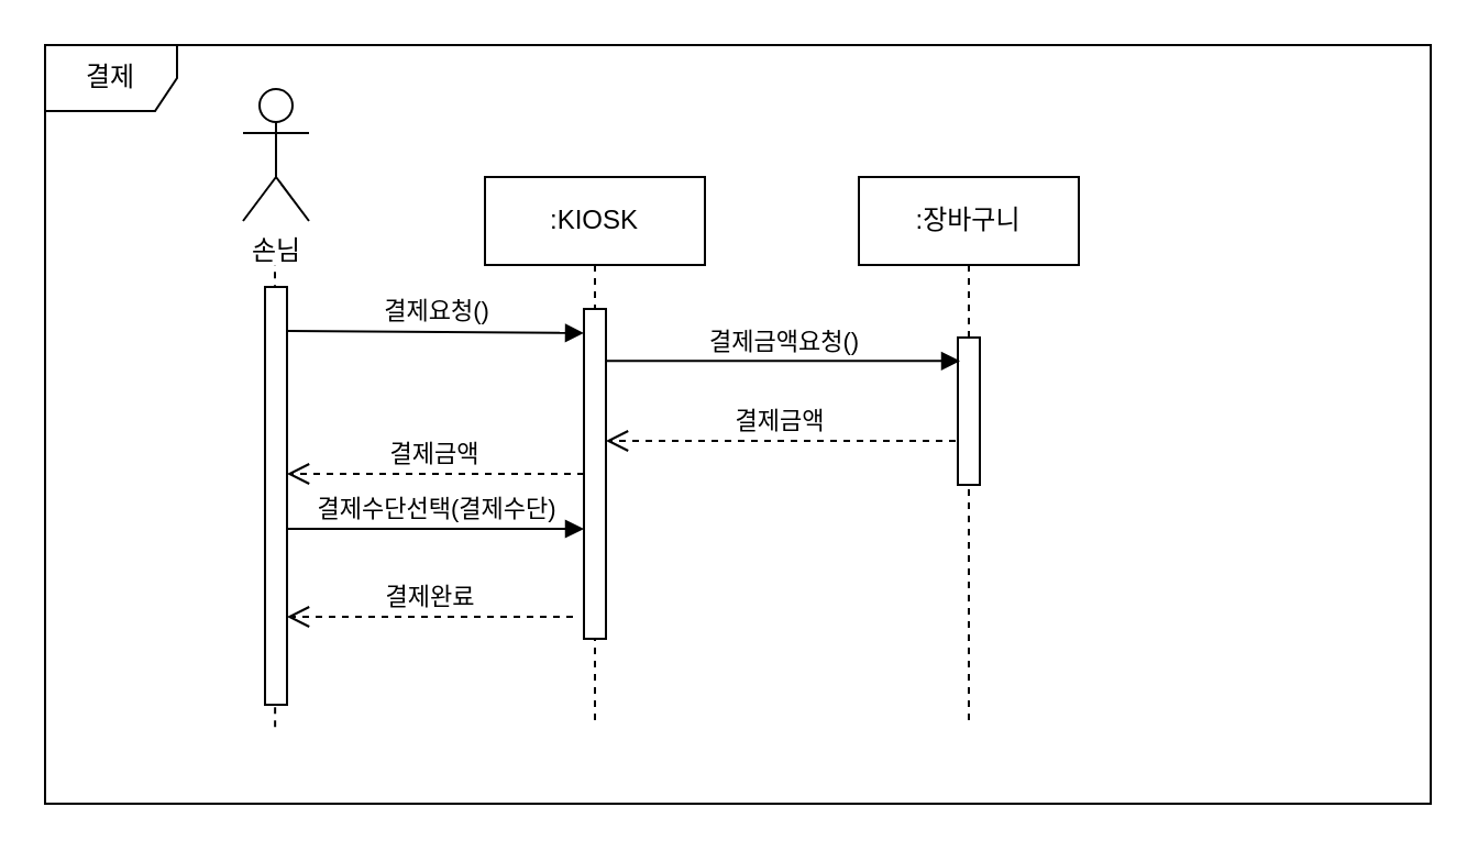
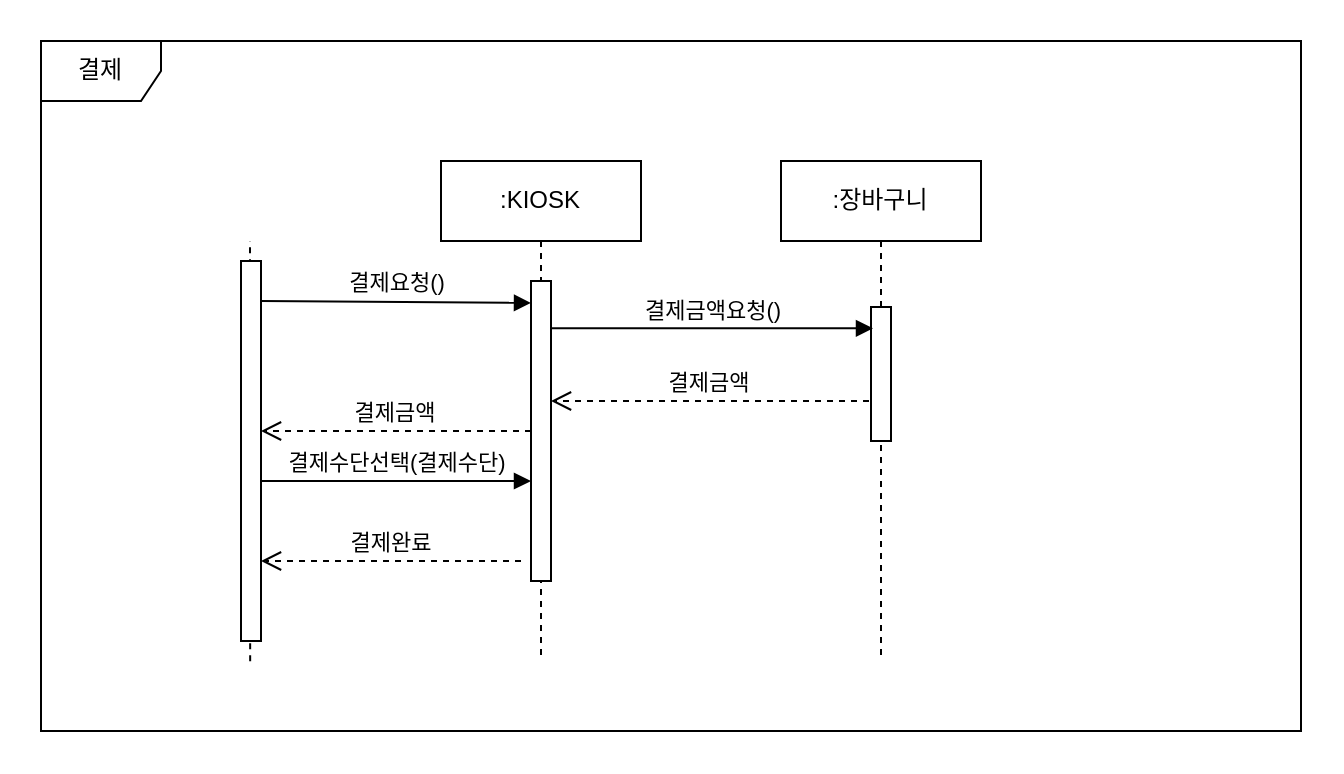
- <mxCell id="3" value="손님" style="shape=umlActor;verticalLabelPosition=bottom;verticalAlign=top;html=1;" vertex="1" parent="1"><mxGeometry x="110" y="40" width="30" height="60" as="geometry" /></mxCell>
